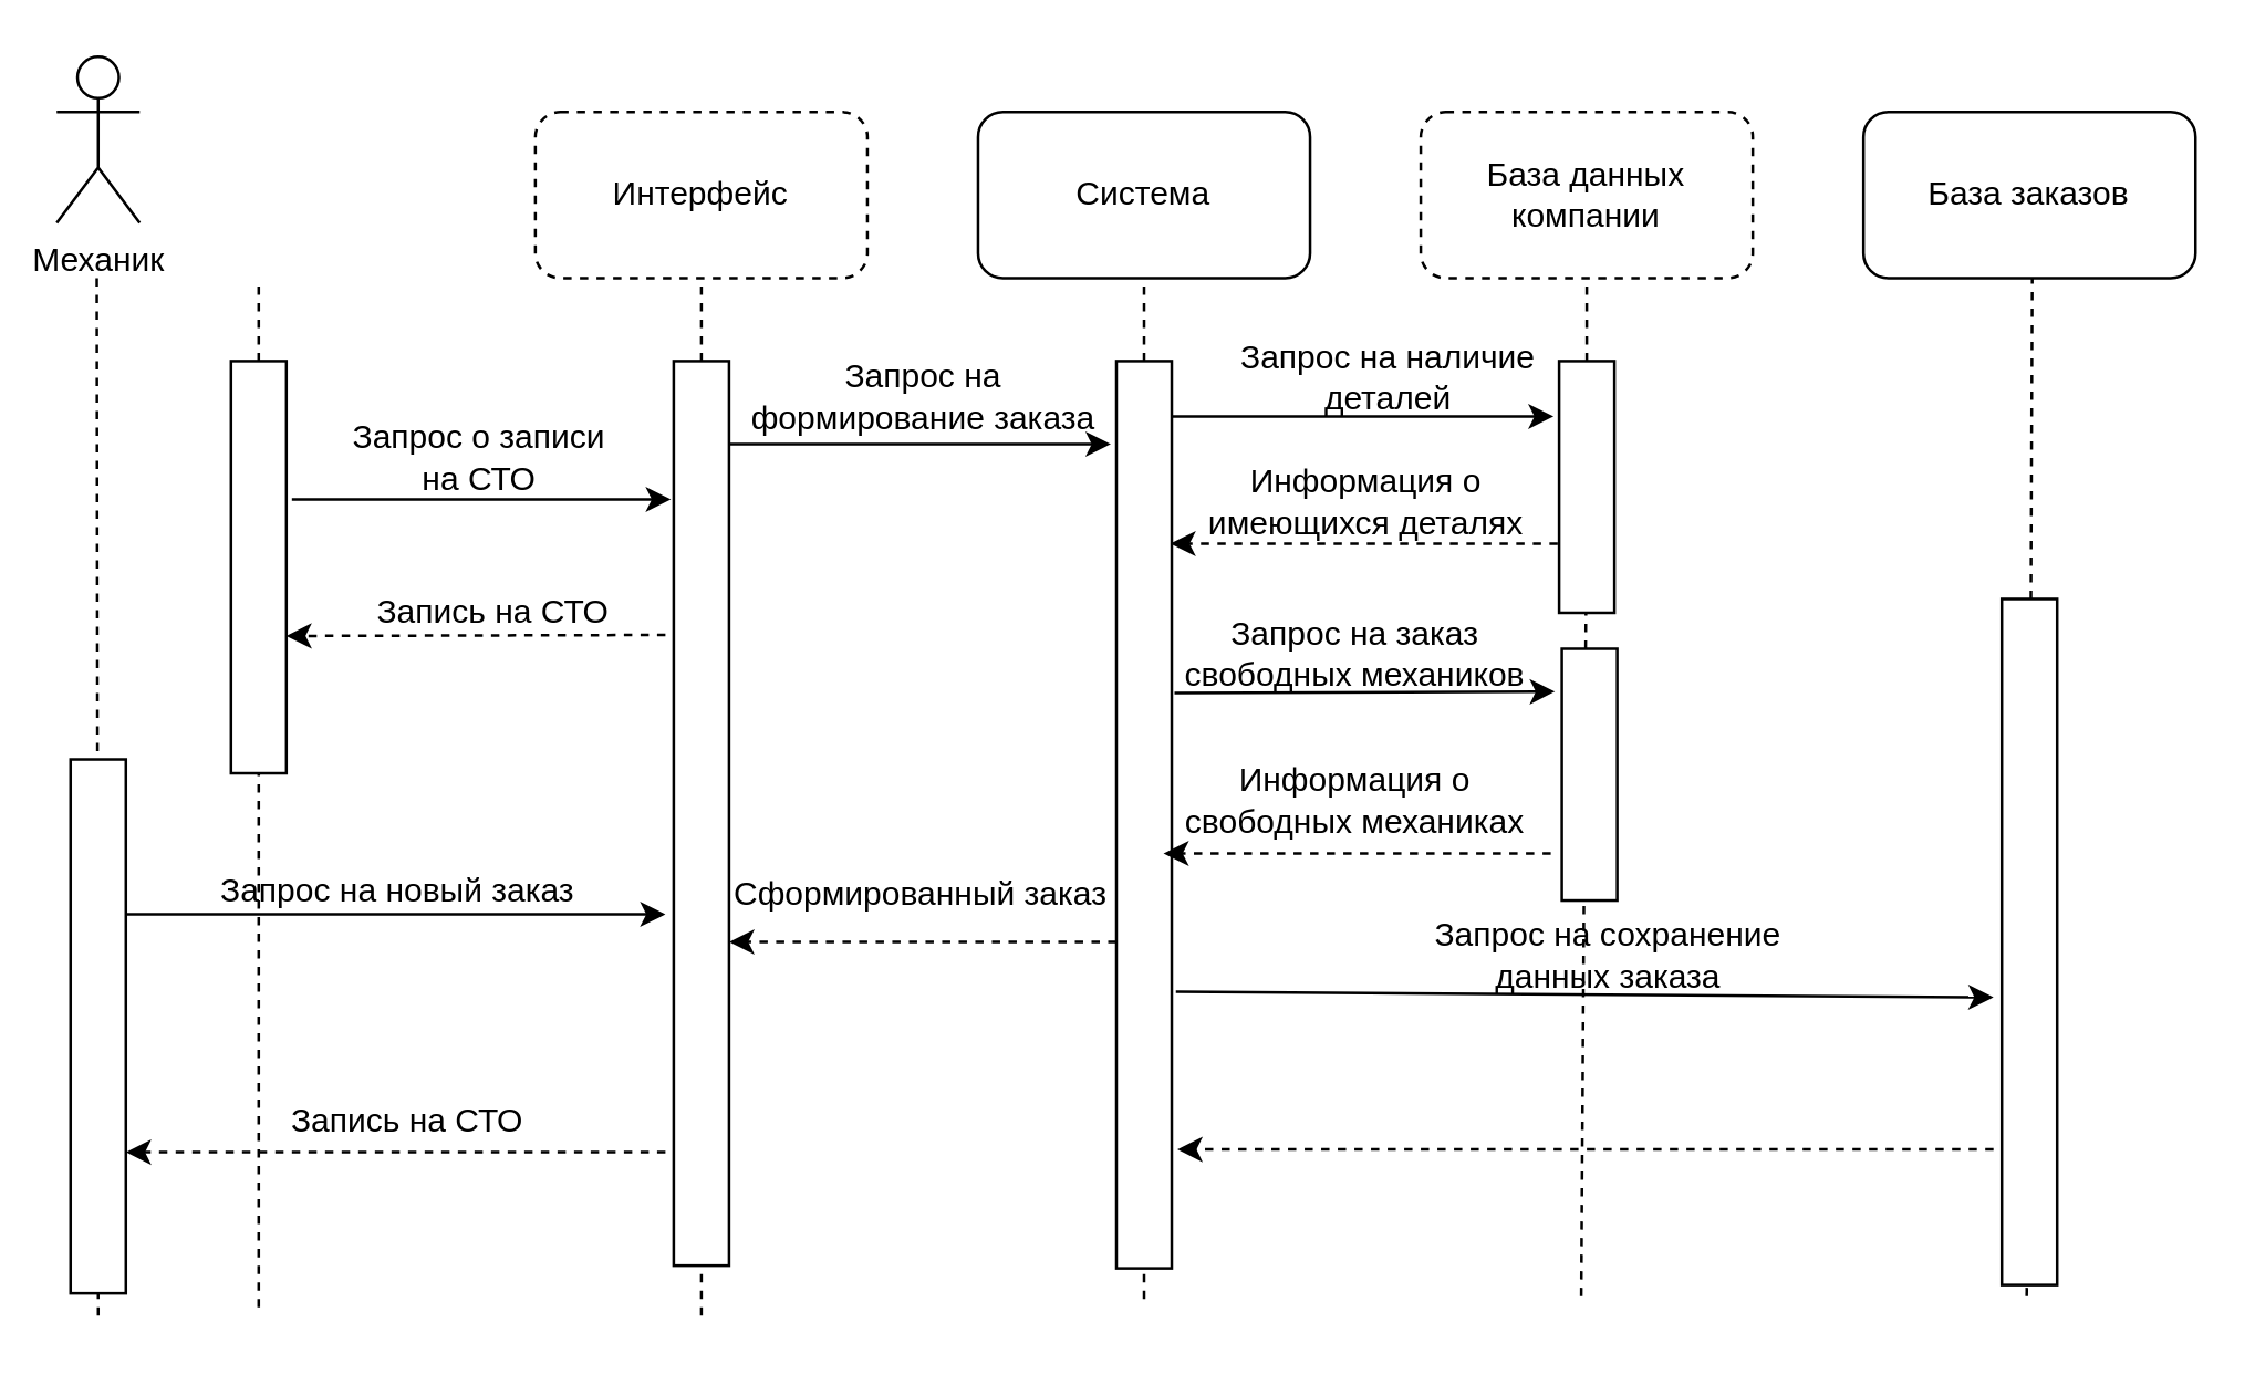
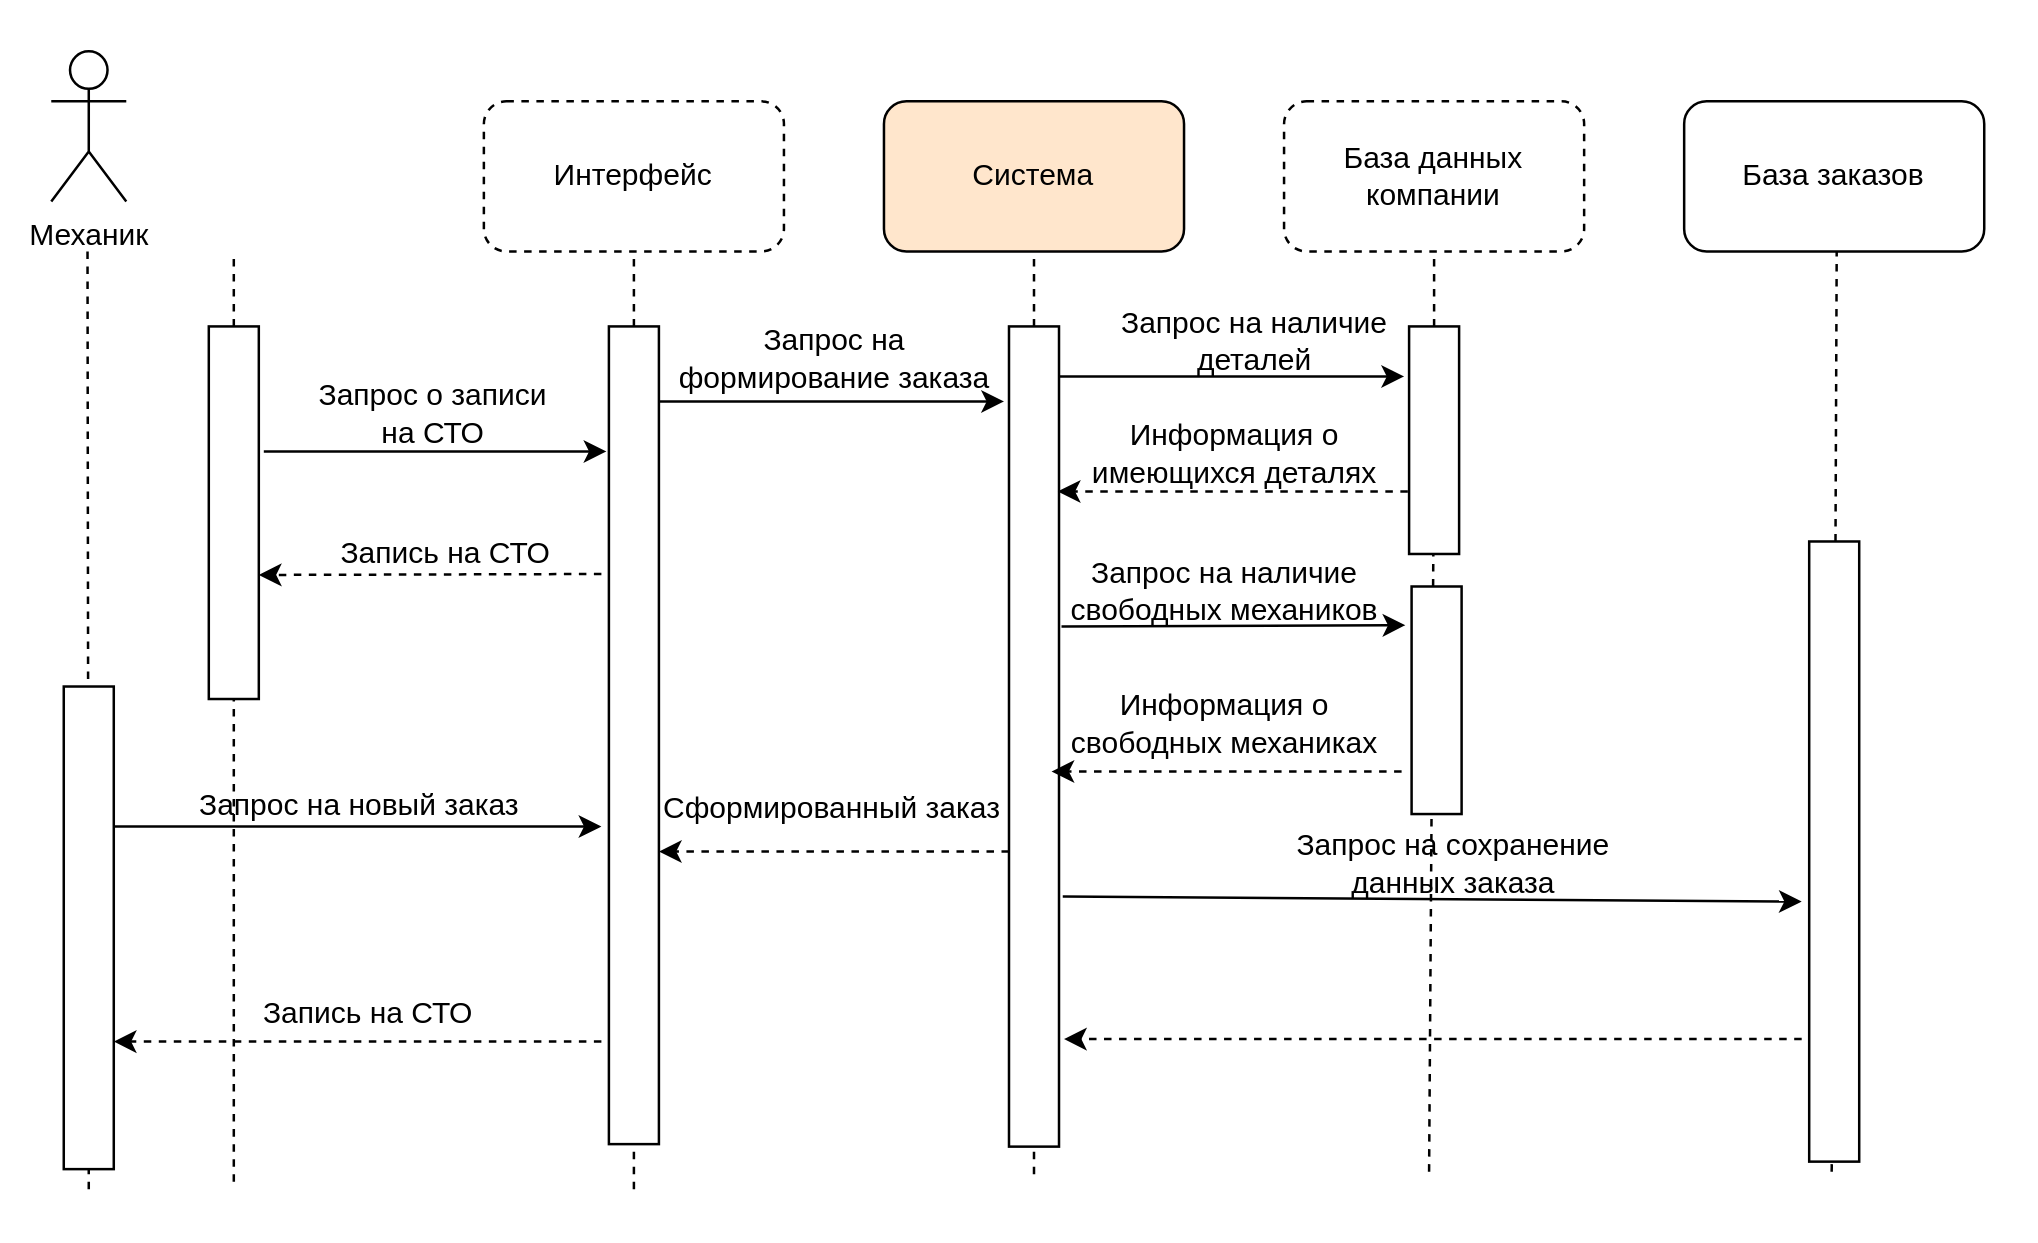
- <mxCell id="13" value="Система" style="rounded=1;whiteSpace=wrap;html=1;" parent="1" vertex="1"><mxGeometry x="353" y="40" width="120" height="60" as="geometry" /></mxCell>
+ <mxCell id="13" value="Система" style="rounded=1;whiteSpace=wrap;html=1;fillColor=#ffe6cc;" parent="1" vertex="1"><mxGeometry x="353" y="40" width="120" height="60" as="geometry" /></mxCell>
- <mxCell id="34" value="Запрос на заказ свободных механиков" style="text;html=1;align=center;verticalAlign=middle;whiteSpace=wrap;rounded=0;" vertex="1" parent="1"><mxGeometry x="419" y="221" width="141" height="29" as="geometry" /></mxCell>
+ <mxCell id="34" value="Запрос на наличие свободных механиков" style="text;html=1;align=center;verticalAlign=middle;whiteSpace=wrap;rounded=0;" vertex="1" parent="1"><mxGeometry x="419" y="221" width="141" height="29" as="geometry" /></mxCell>
